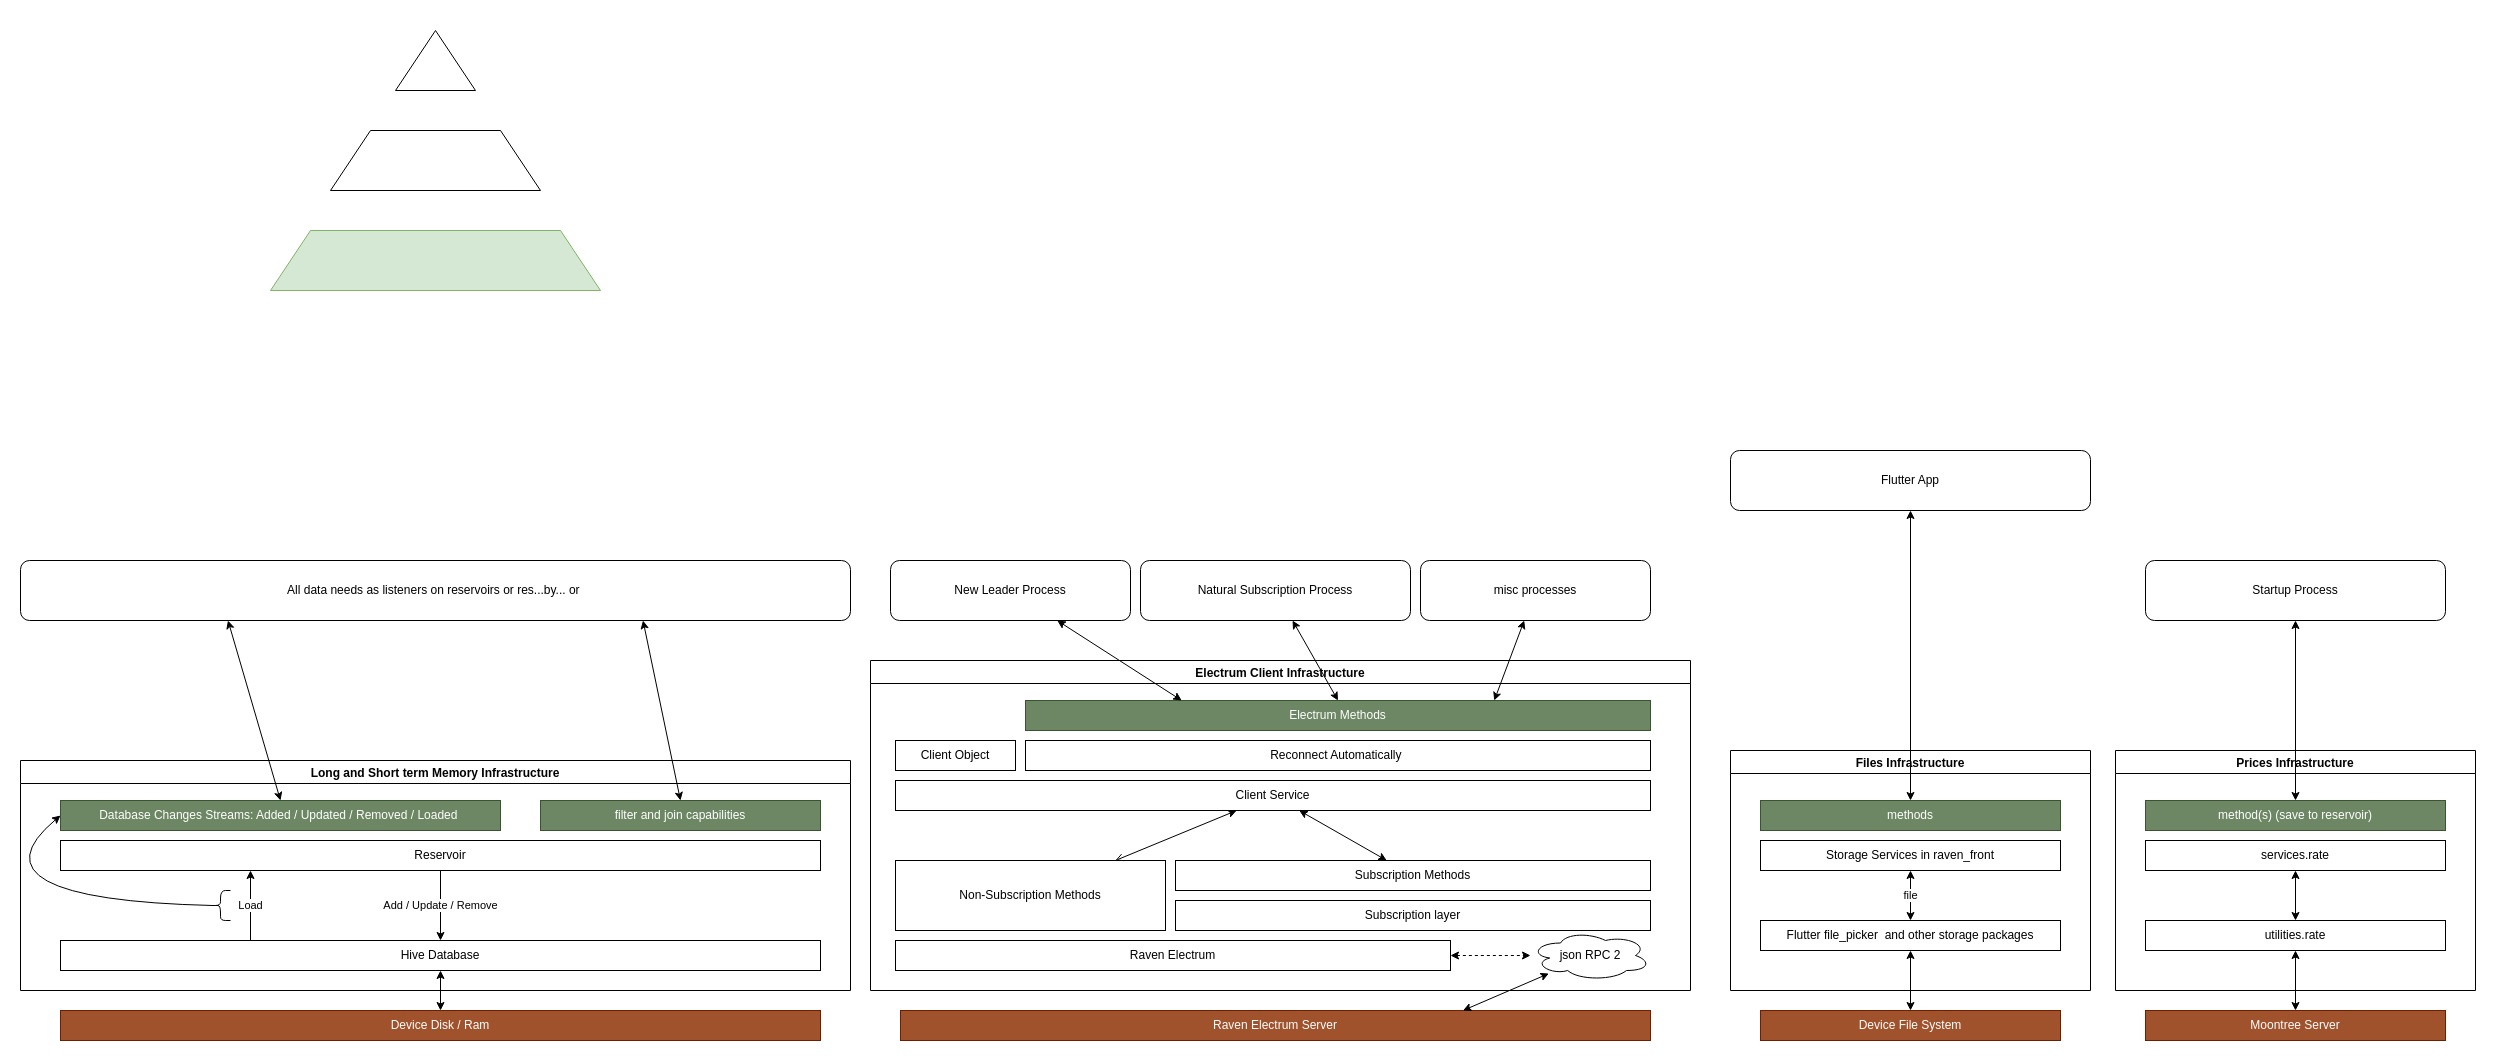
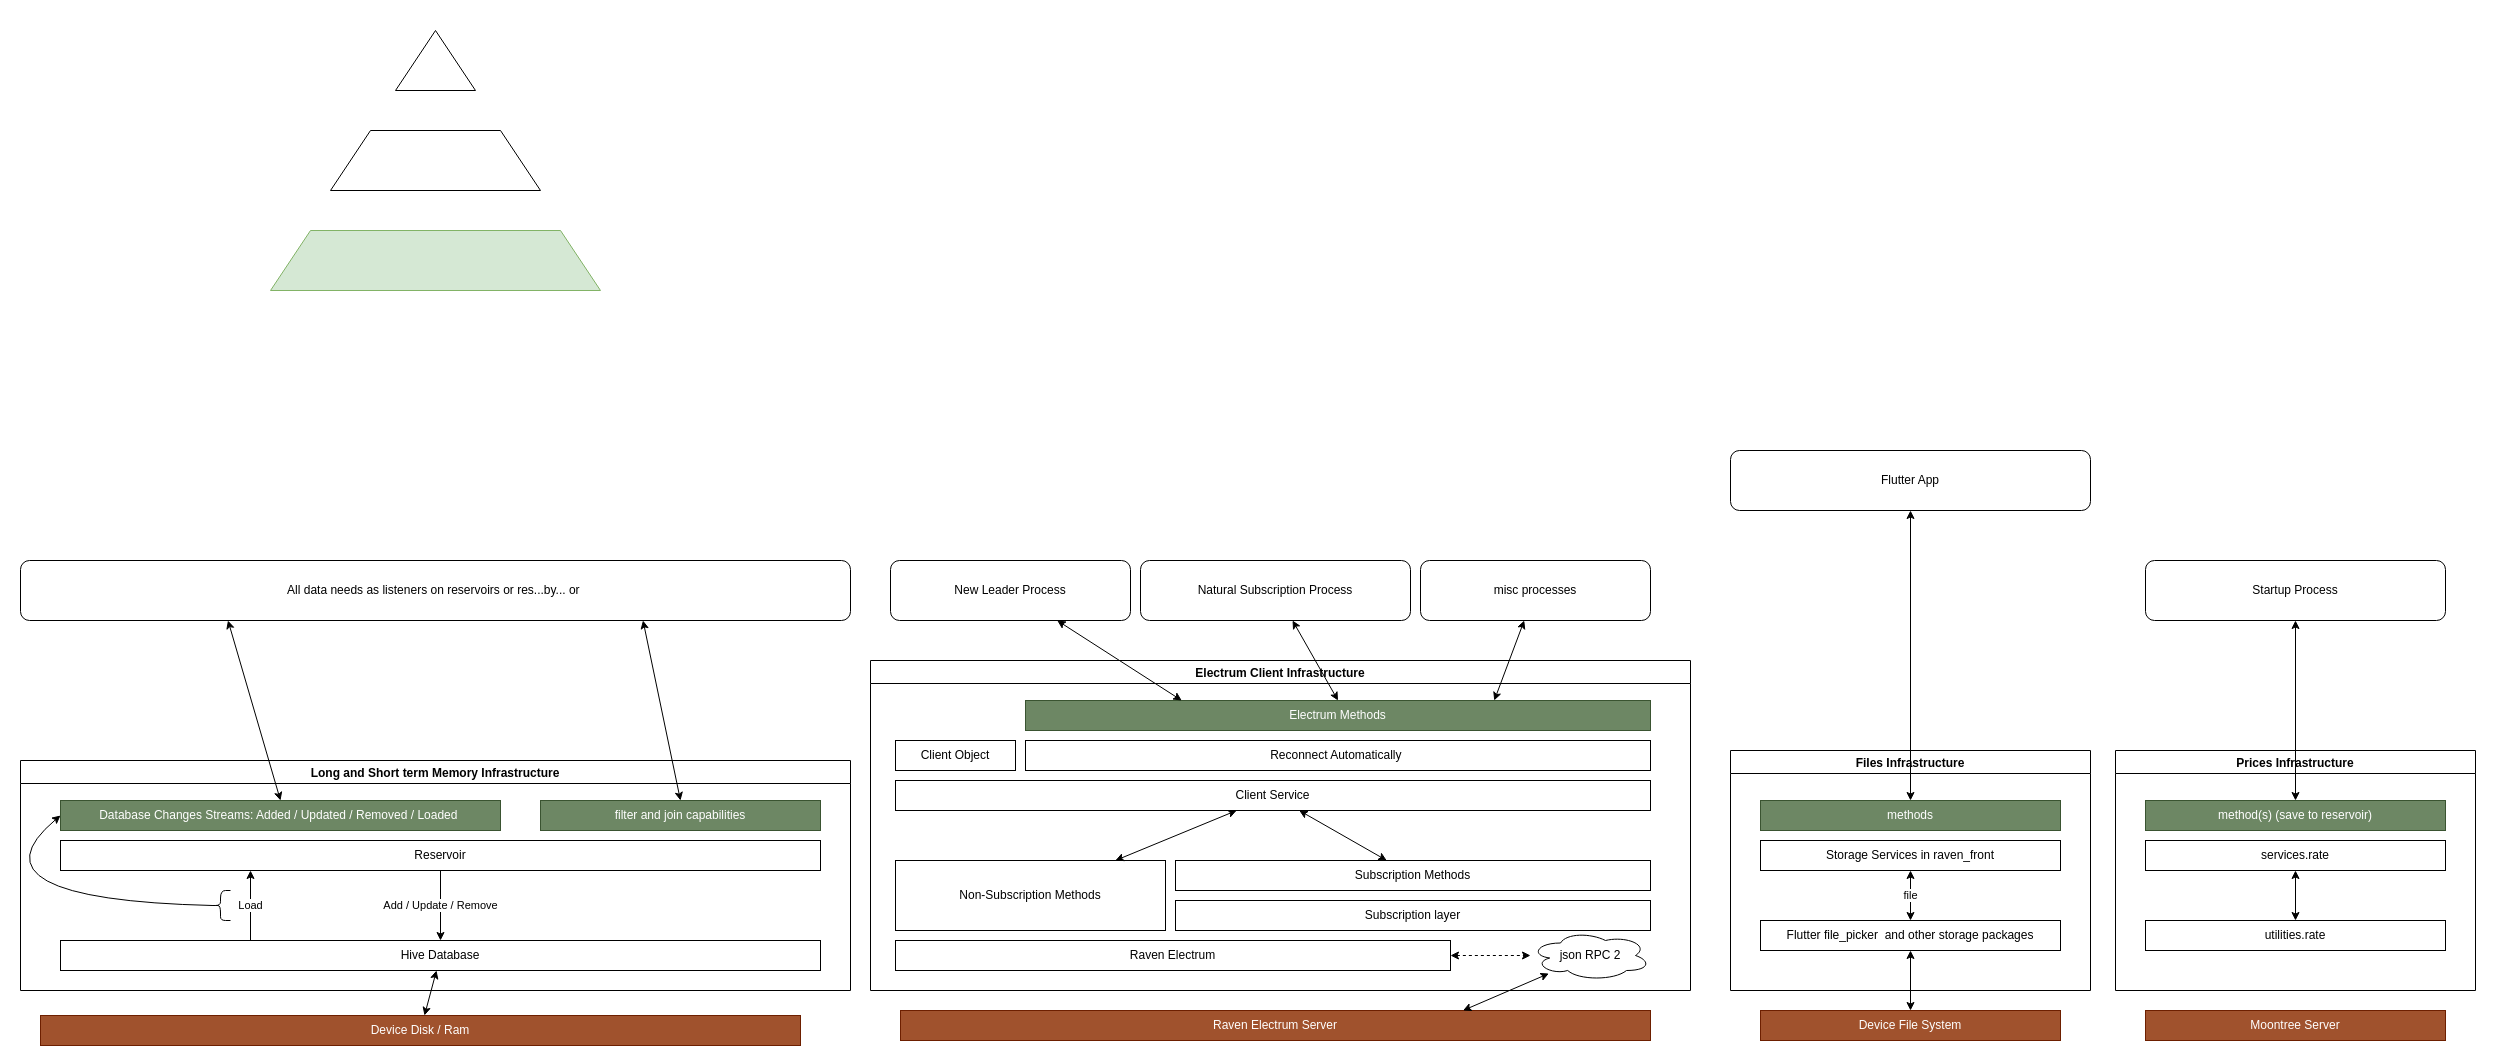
- <mxCell id="19" style="edgeStyle=none;html=1;startArrow=classic;startFill=1;endArrow=open;" parent="12" source="21" target="17" edge="1"><mxGeometry relative="1" as="geometry" /></mxCell>
+ <mxCell id="19" style="edgeStyle=none;html=1;startArrow=classic;startFill=1;" parent="12" source="21" target="17" edge="1"><mxGeometry relative="1" as="geometry" /></mxCell>
- <mxCell id="52" style="edgeStyle=none;html=1;startArrow=classic;startFill=1;" edge="1" parent="1" source="50" target="51"><mxGeometry relative="1" as="geometry" /></mxCell>
- <mxCell id="26" value="Device Disk / Ram" style="rounded=0;whiteSpace=wrap;html=1;fillColor=#a0522d;fontColor=#ffffff;strokeColor=#6D1F00;" parent="1" vertex="1"><mxGeometry x="60" y="1010" width="760" height="30" as="geometry" /></mxCell>
+ <mxCell id="26" value="Device Disk / Ram" style="rounded=0;whiteSpace=wrap;html=1;fillColor=#a0522d;fontColor=#ffffff;strokeColor=#6D1F00;" parent="1" vertex="1"><mxGeometry x="40" y="1015" width="760" height="30" as="geometry" /></mxCell>
